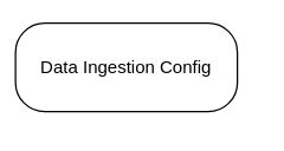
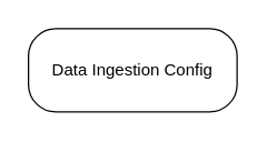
- <mxCell id="2" value="Data Ingestion Config" style="rounded=1;whiteSpace=wrap;html=1;arcSize=33;" vertex="1" parent="1"><mxGeometry x="10" y="15" width="150" height="60" as="geometry" /></mxCell>
+ <mxCell id="2" value="Data Ingestion Config" style="rounded=1;whiteSpace=wrap;html=1;arcSize=33;" vertex="1" parent="1"><mxGeometry x="20" y="20" width="150" height="60" as="geometry" /></mxCell>
